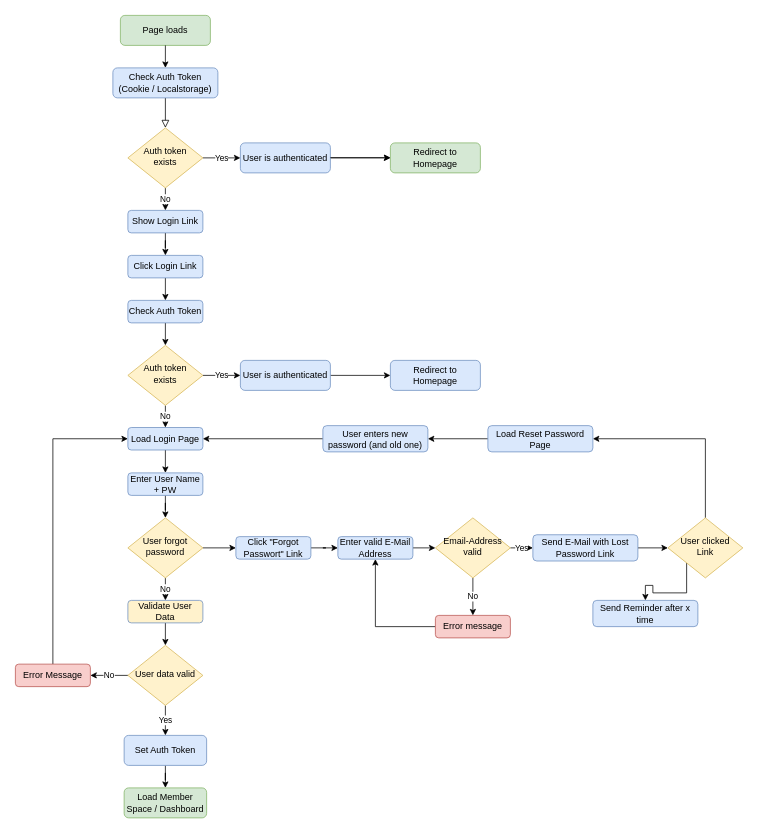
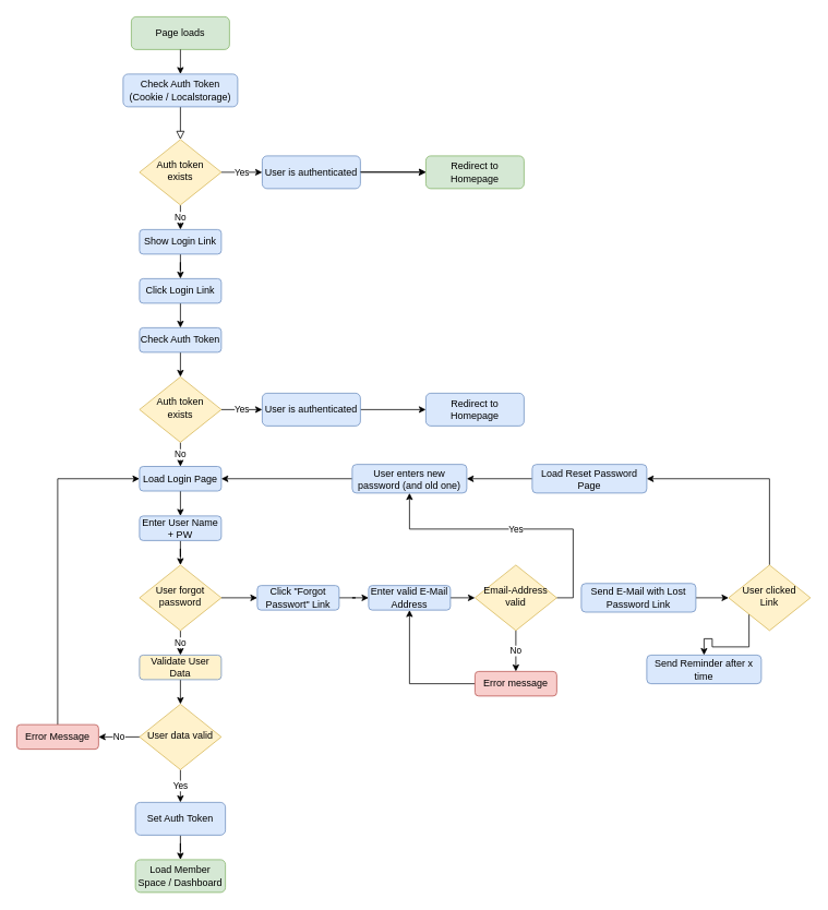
- <mxCell id="44" value="Yes" style="edgeStyle=orthogonalEdgeStyle;rounded=0;orthogonalLoop=1;jettySize=auto;html=1;exitX=1;exitY=0.5;exitDx=0;exitDy=0;entryX=0;entryY=0.5;entryDx=0;entryDy=0;" edge="1" parent="1" source="45" target="49"><mxGeometry relative="1" as="geometry" /></mxCell>
+ <mxCell id="44" value="Yes" style="edgeStyle=orthogonalEdgeStyle;rounded=0;orthogonalLoop=1;jettySize=auto;html=1;exitX=1;exitY=0.5;exitDx=0;exitDy=0;" edge="1" parent="1" source="45" target="62"><mxGeometry relative="1" as="geometry" /></mxCell>
